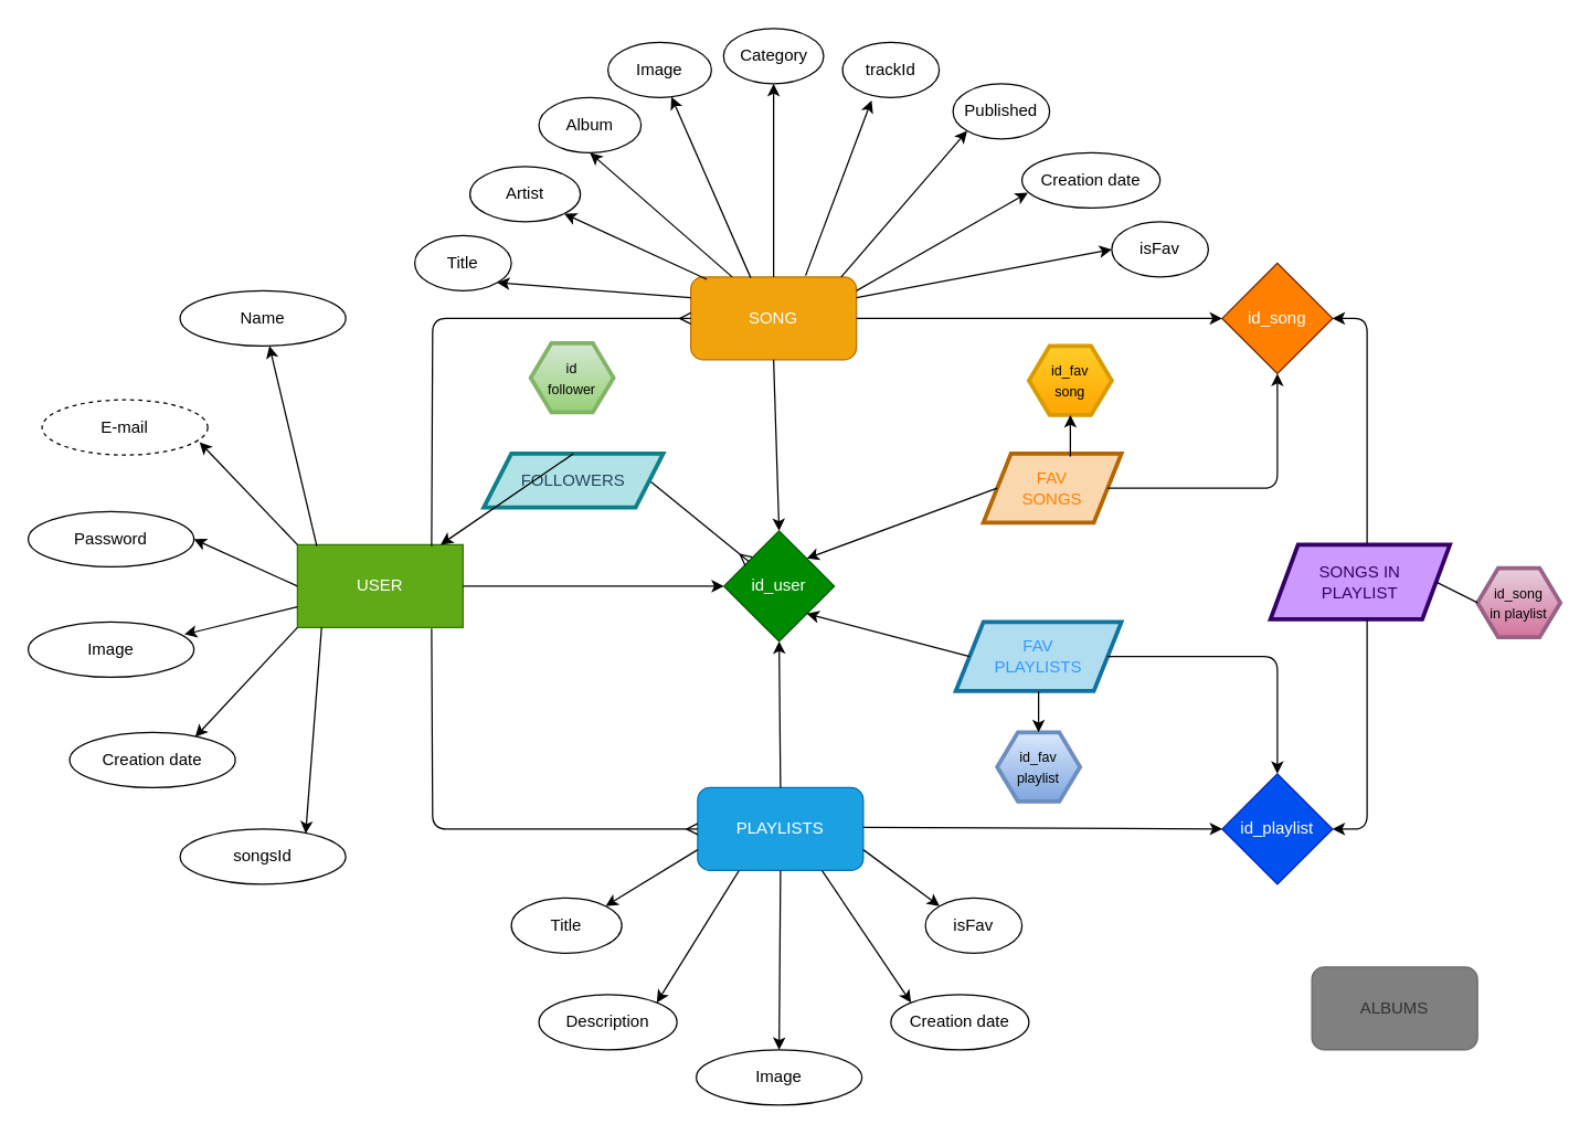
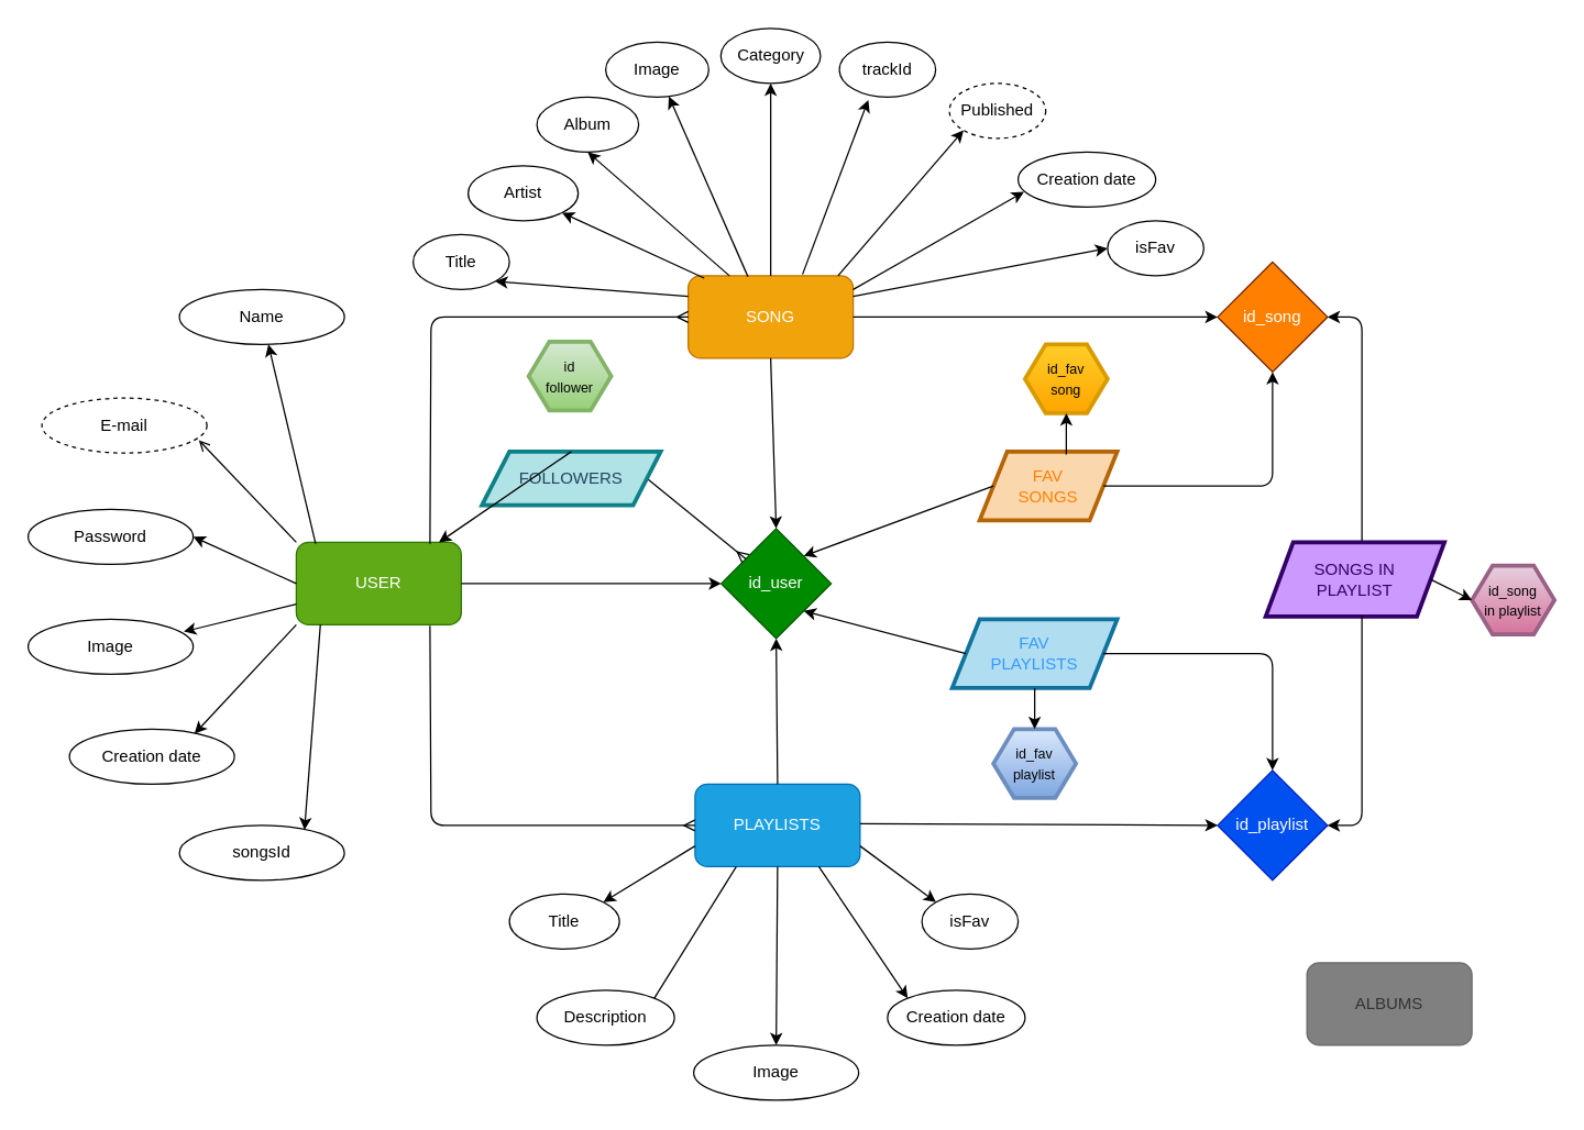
- <mxCell id="42" value="Published" style="ellipse;whiteSpace=wrap;html=1;" vertex="1" parent="1"><mxGeometry x="690" y="60" width="70" height="40" as="geometry" /></mxCell>
+ <mxCell id="42" value="Published" style="ellipse;whiteSpace=wrap;html=1;dashed=1;" vertex="1" parent="1"><mxGeometry x="690" y="60" width="70" height="40" as="geometry" /></mxCell>
- <mxCell id="9" value="" style="endArrow=classic;html=1;entryX=0.951;entryY=0.767;entryDx=0;entryDy=0;entryPerimeter=0;exitX=0;exitY=0;exitDx=0;exitDy=0;" parent="1" source="2" target="6" edge="1"><mxGeometry width="50" height="50" relative="1" as="geometry"><mxPoint x="240" y="401" as="sourcePoint" /><mxPoint x="214" y="380" as="targetPoint" /></mxGeometry></mxCell>
+ <mxCell id="9" value="" style="endArrow=open;html=1;entryX=0.951;entryY=0.767;entryDx=0;entryDy=0;entryPerimeter=0;exitX=0;exitY=0;exitDx=0;exitDy=0;" parent="1" source="2" target="6" edge="1"><mxGeometry width="50" height="50" relative="1" as="geometry"><mxPoint x="240" y="401" as="sourcePoint" /><mxPoint x="214" y="380" as="targetPoint" /></mxGeometry></mxCell>
- <mxCell id="2" value="USER" style="whiteSpace=wrap;html=1;fillColor=#60a917;strokeColor=#2D7600;fontColor=#ffffff;rounded=0;" parent="1" vertex="1"><mxGeometry x="215" y="394" width="120" height="60" as="geometry" /></mxCell>
+ <mxCell id="2" value="USER" style="rounded=1;whiteSpace=wrap;html=1;fillColor=#60a917;strokeColor=#2D7600;fontColor=#ffffff;" parent="1" vertex="1"><mxGeometry x="215" y="394" width="120" height="60" as="geometry" /></mxCell>
- <mxCell id="60" value="" style="endArrow=none;html=1;entryX=0;entryY=0.5;entryDx=0;entryDy=0;exitX=1;exitY=0.5;exitDx=0;exitDy=0;" edge="1" parent="1" source="51" target="59"><mxGeometry width="50" height="50" relative="1" as="geometry"><mxPoint x="820" y="340" as="sourcePoint" /><mxPoint x="820" y="310" as="targetPoint" /></mxGeometry></mxCell>
+ <mxCell id="60" value="" style="endArrow=classic;html=1;entryX=0;entryY=0.5;entryDx=0;entryDy=0;exitX=1;exitY=0.5;exitDx=0;exitDy=0;" edge="1" parent="1" source="51" target="59"><mxGeometry width="50" height="50" relative="1" as="geometry"><mxPoint x="820" y="340" as="sourcePoint" /><mxPoint x="820" y="310" as="targetPoint" /></mxGeometry></mxCell>
- <mxCell id="70" value="" style="endArrow=classic;html=1;entryX=1;entryY=0;entryDx=0;entryDy=0;exitX=0.25;exitY=1;exitDx=0;exitDy=0;" edge="1" parent="1" source="4" target="65"><mxGeometry width="50" height="50" relative="1" as="geometry"><mxPoint x="515" y="640" as="sourcePoint" /><mxPoint x="448.284" y="665.858" as="targetPoint" /></mxGeometry></mxCell>
+ <mxCell id="70" value="" style="endArrow=none;html=1;entryX=1;entryY=0;entryDx=0;entryDy=0;exitX=0.25;exitY=1;exitDx=0;exitDy=0;" edge="1" parent="1" source="4" target="65"><mxGeometry width="50" height="50" relative="1" as="geometry"><mxPoint x="515" y="640" as="sourcePoint" /><mxPoint x="448.284" y="665.858" as="targetPoint" /></mxGeometry></mxCell>
